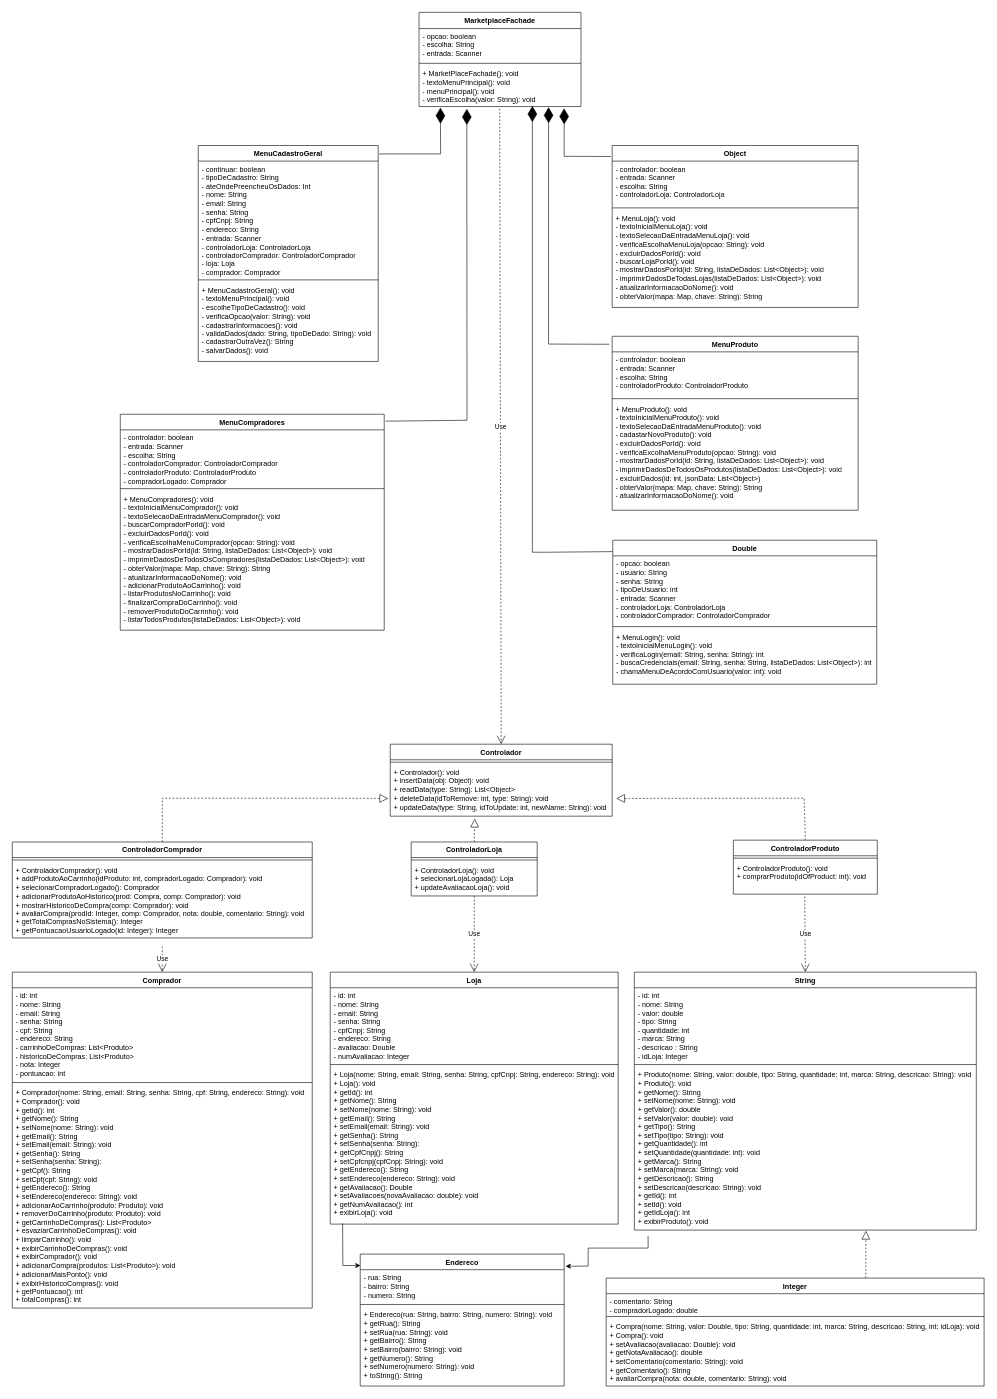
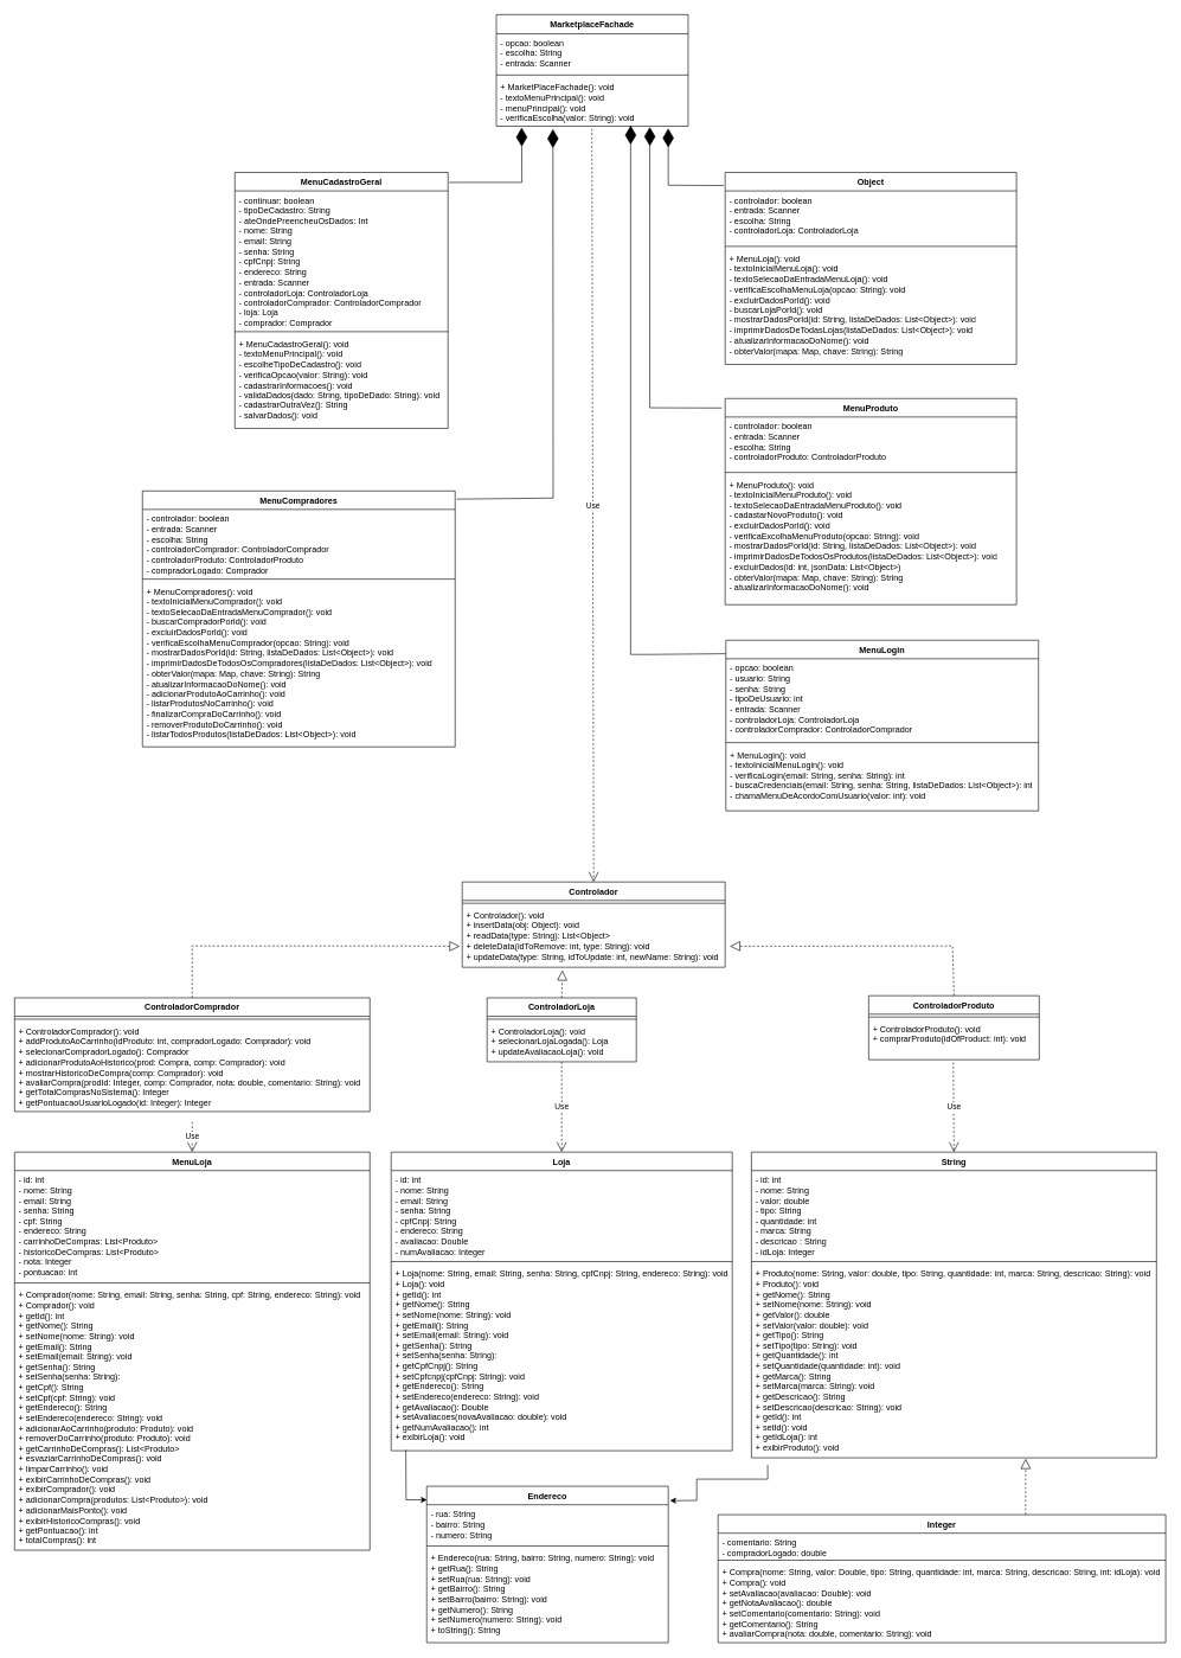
- <mxCell id="44" value="Double" style="swimlane;fontStyle=1;align=center;verticalAlign=top;childLayout=stackLayout;horizontal=1;startSize=26;horizontalStack=0;resizeParent=1;resizeParentMax=0;resizeLast=0;collapsible=1;marginBottom=0;whiteSpace=wrap;html=1;" vertex="1" parent="1"><mxGeometry x="1021" y="900" width="440" height="240" as="geometry" /></mxCell>
+ <mxCell id="44" value="MenuLogin" style="swimlane;fontStyle=1;align=center;verticalAlign=top;childLayout=stackLayout;horizontal=1;startSize=26;horizontalStack=0;resizeParent=1;resizeParentMax=0;resizeLast=0;collapsible=1;marginBottom=0;whiteSpace=wrap;html=1;" vertex="1" parent="1"><mxGeometry x="1021" y="900" width="440" height="240" as="geometry" /></mxCell>
- <mxCell id="22" value="Comprador" style="swimlane;fontStyle=1;align=center;verticalAlign=top;childLayout=stackLayout;horizontal=1;startSize=26;horizontalStack=0;resizeParent=1;resizeParentMax=0;resizeLast=0;collapsible=1;marginBottom=0;whiteSpace=wrap;html=1;" vertex="1" parent="1"><mxGeometry x="20" y="1620" width="500" height="560" as="geometry" /></mxCell>
+ <mxCell id="22" value="MenuLoja" style="swimlane;fontStyle=1;align=center;verticalAlign=top;childLayout=stackLayout;horizontal=1;startSize=26;horizontalStack=0;resizeParent=1;resizeParentMax=0;resizeLast=0;collapsible=1;marginBottom=0;whiteSpace=wrap;html=1;" vertex="1" parent="1"><mxGeometry x="20" y="1620" width="500" height="560" as="geometry" /></mxCell>
